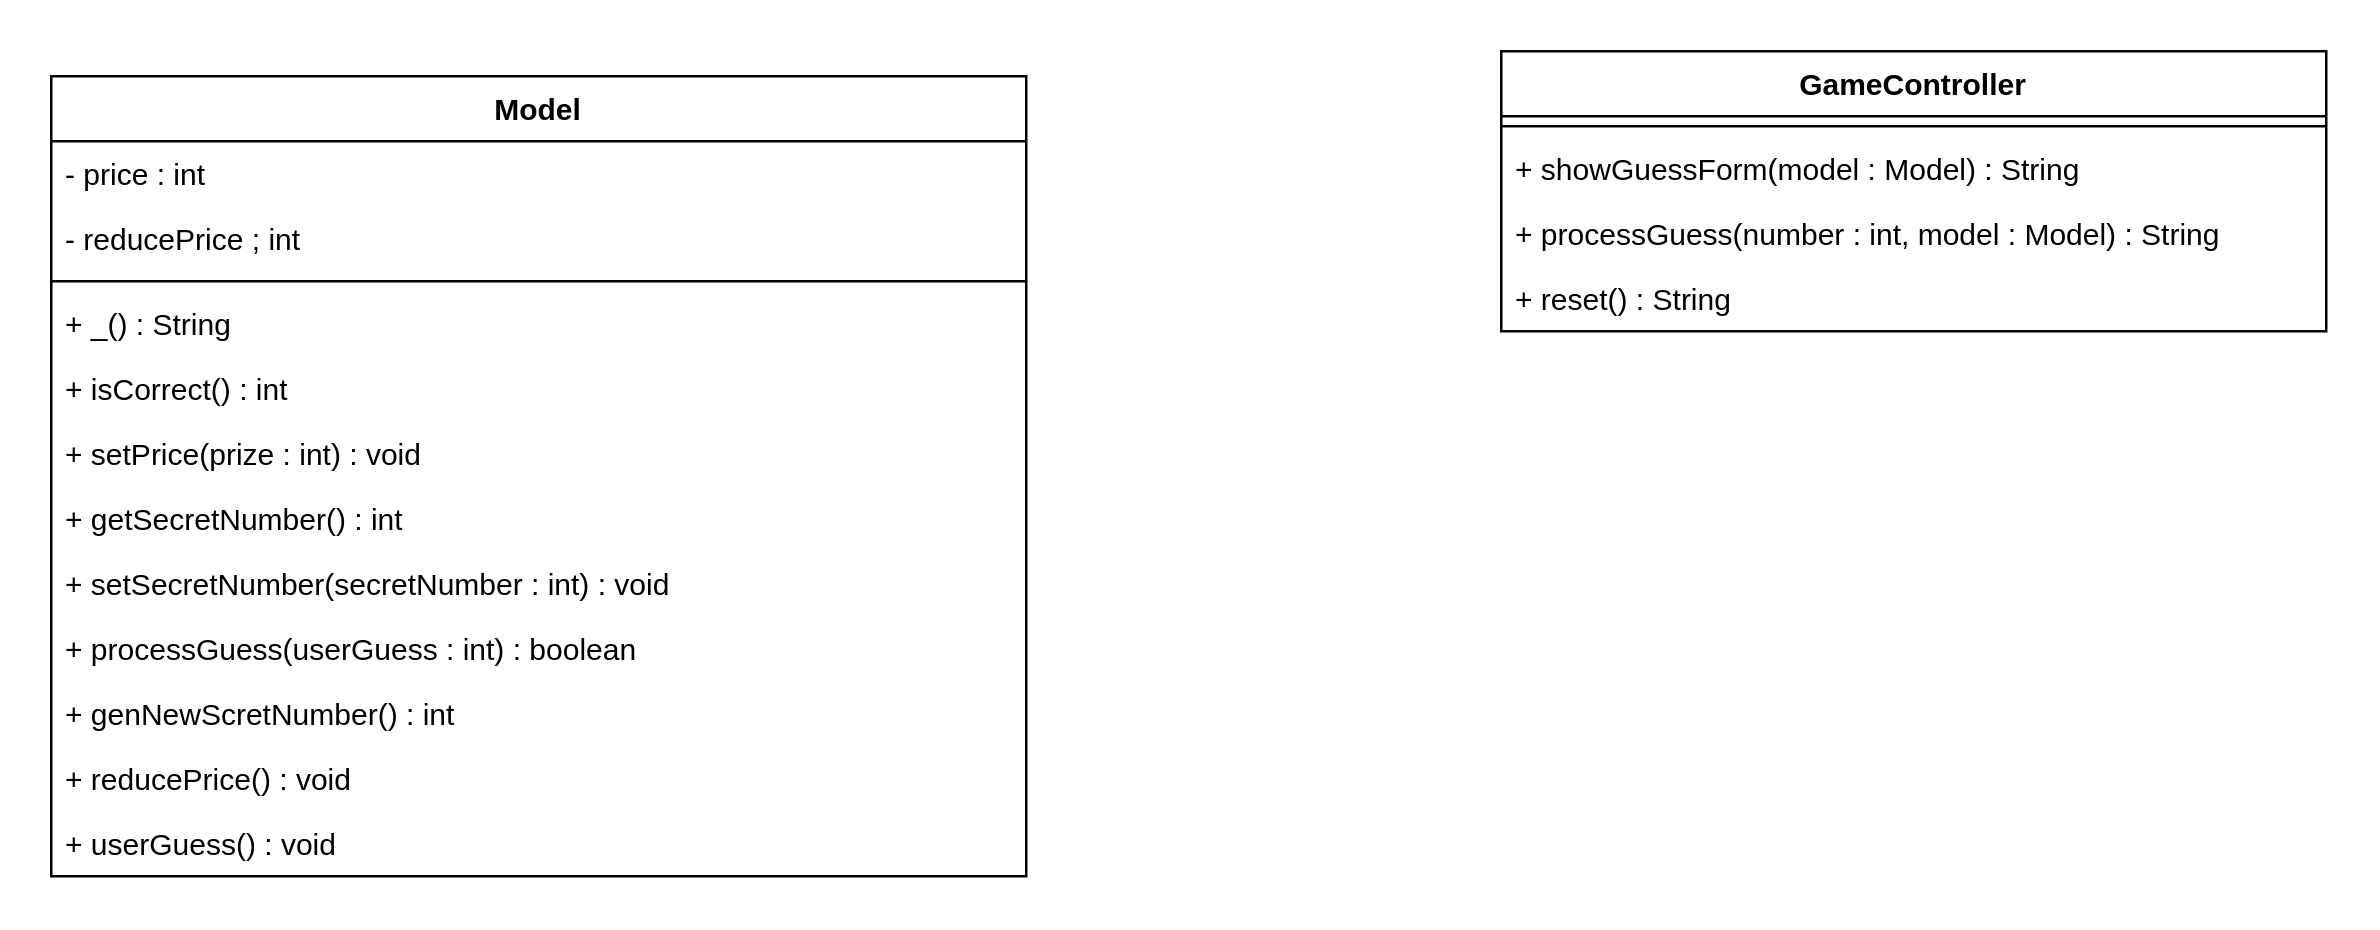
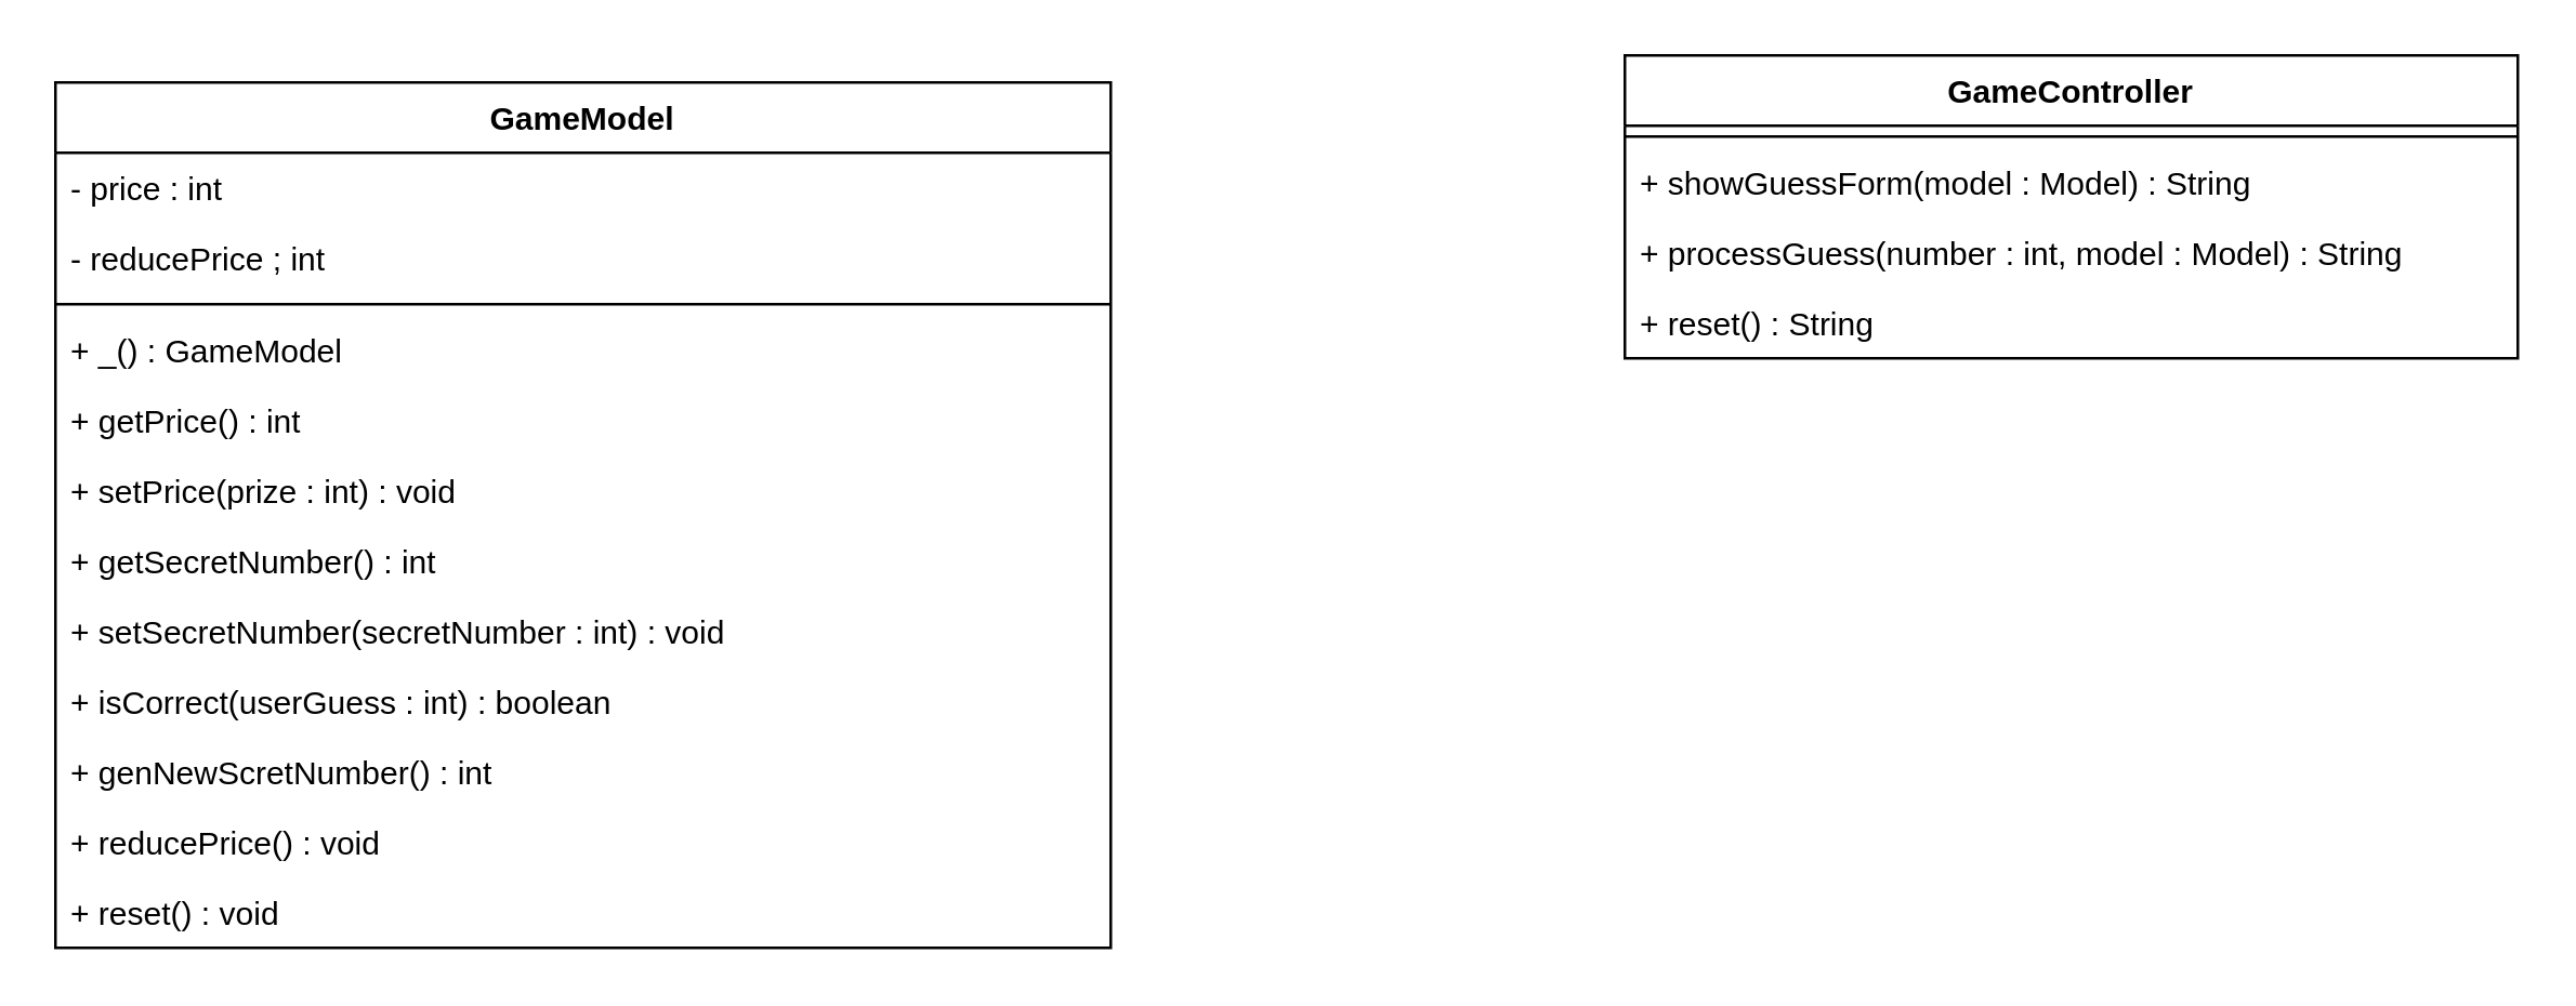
- <mxCell id="7" value="Model" style="swimlane;fontStyle=1;align=center;verticalAlign=top;childLayout=stackLayout;horizontal=1;startSize=26;horizontalStack=0;resizeParent=1;resizeParentMax=0;resizeLast=0;collapsible=1;marginBottom=0;whiteSpace=wrap;html=1;" vertex="1" parent="1"><mxGeometry x="20" y="30" width="390" height="320" as="geometry" /></mxCell>
+ <mxCell id="7" value="GameModel" style="swimlane;fontStyle=1;align=center;verticalAlign=top;childLayout=stackLayout;horizontal=1;startSize=26;horizontalStack=0;resizeParent=1;resizeParentMax=0;resizeLast=0;collapsible=1;marginBottom=0;whiteSpace=wrap;html=1;" vertex="1" parent="1"><mxGeometry x="20" y="30" width="390" height="320" as="geometry" /></mxCell>
- <mxCell id="11" value="+ _() : String" style="text;strokeColor=none;fillColor=none;align=left;verticalAlign=top;spacingLeft=4;spacingRight=4;overflow=hidden;rotatable=0;points=[[0,0.5],[1,0.5]];portConstraint=eastwest;whiteSpace=wrap;html=1;" vertex="1" parent="7"><mxGeometry y="86" width="390" height="26" as="geometry" /></mxCell>
+ <mxCell id="11" value="+ _() : GameModel" style="text;strokeColor=none;fillColor=none;align=left;verticalAlign=top;spacingLeft=4;spacingRight=4;overflow=hidden;rotatable=0;points=[[0,0.5],[1,0.5]];portConstraint=eastwest;whiteSpace=wrap;html=1;" vertex="1" parent="7"><mxGeometry y="86" width="390" height="26" as="geometry" /></mxCell>
- <mxCell id="12" value="+ isCorrect() : int" style="text;strokeColor=none;fillColor=none;align=left;verticalAlign=top;spacingLeft=4;spacingRight=4;overflow=hidden;rotatable=0;points=[[0,0.5],[1,0.5]];portConstraint=eastwest;whiteSpace=wrap;html=1;" vertex="1" parent="7"><mxGeometry y="112" width="390" height="26" as="geometry" /></mxCell>
+ <mxCell id="12" value="+ getPrice() : int" style="text;strokeColor=none;fillColor=none;align=left;verticalAlign=top;spacingLeft=4;spacingRight=4;overflow=hidden;rotatable=0;points=[[0,0.5],[1,0.5]];portConstraint=eastwest;whiteSpace=wrap;html=1;" vertex="1" parent="7"><mxGeometry y="112" width="390" height="26" as="geometry" /></mxCell>
- <mxCell id="16" value="+ processGuess(userGuess : int) : boolean" style="text;strokeColor=none;fillColor=none;align=left;verticalAlign=top;spacingLeft=4;spacingRight=4;overflow=hidden;rotatable=0;points=[[0,0.5],[1,0.5]];portConstraint=eastwest;whiteSpace=wrap;html=1;" vertex="1" parent="7"><mxGeometry y="216" width="390" height="26" as="geometry" /></mxCell>
+ <mxCell id="16" value="+ isCorrect(userGuess : int) : boolean" style="text;strokeColor=none;fillColor=none;align=left;verticalAlign=top;spacingLeft=4;spacingRight=4;overflow=hidden;rotatable=0;points=[[0,0.5],[1,0.5]];portConstraint=eastwest;whiteSpace=wrap;html=1;" vertex="1" parent="7"><mxGeometry y="216" width="390" height="26" as="geometry" /></mxCell>
- <mxCell id="19" value="+ userGuess() : void" style="text;strokeColor=none;fillColor=none;align=left;verticalAlign=top;spacingLeft=4;spacingRight=4;overflow=hidden;rotatable=0;points=[[0,0.5],[1,0.5]];portConstraint=eastwest;whiteSpace=wrap;html=1;" vertex="1" parent="7"><mxGeometry y="294" width="390" height="26" as="geometry" /></mxCell>
+ <mxCell id="19" value="+ reset() : void" style="text;strokeColor=none;fillColor=none;align=left;verticalAlign=top;spacingLeft=4;spacingRight=4;overflow=hidden;rotatable=0;points=[[0,0.5],[1,0.5]];portConstraint=eastwest;whiteSpace=wrap;html=1;" vertex="1" parent="7"><mxGeometry y="294" width="390" height="26" as="geometry" /></mxCell>
